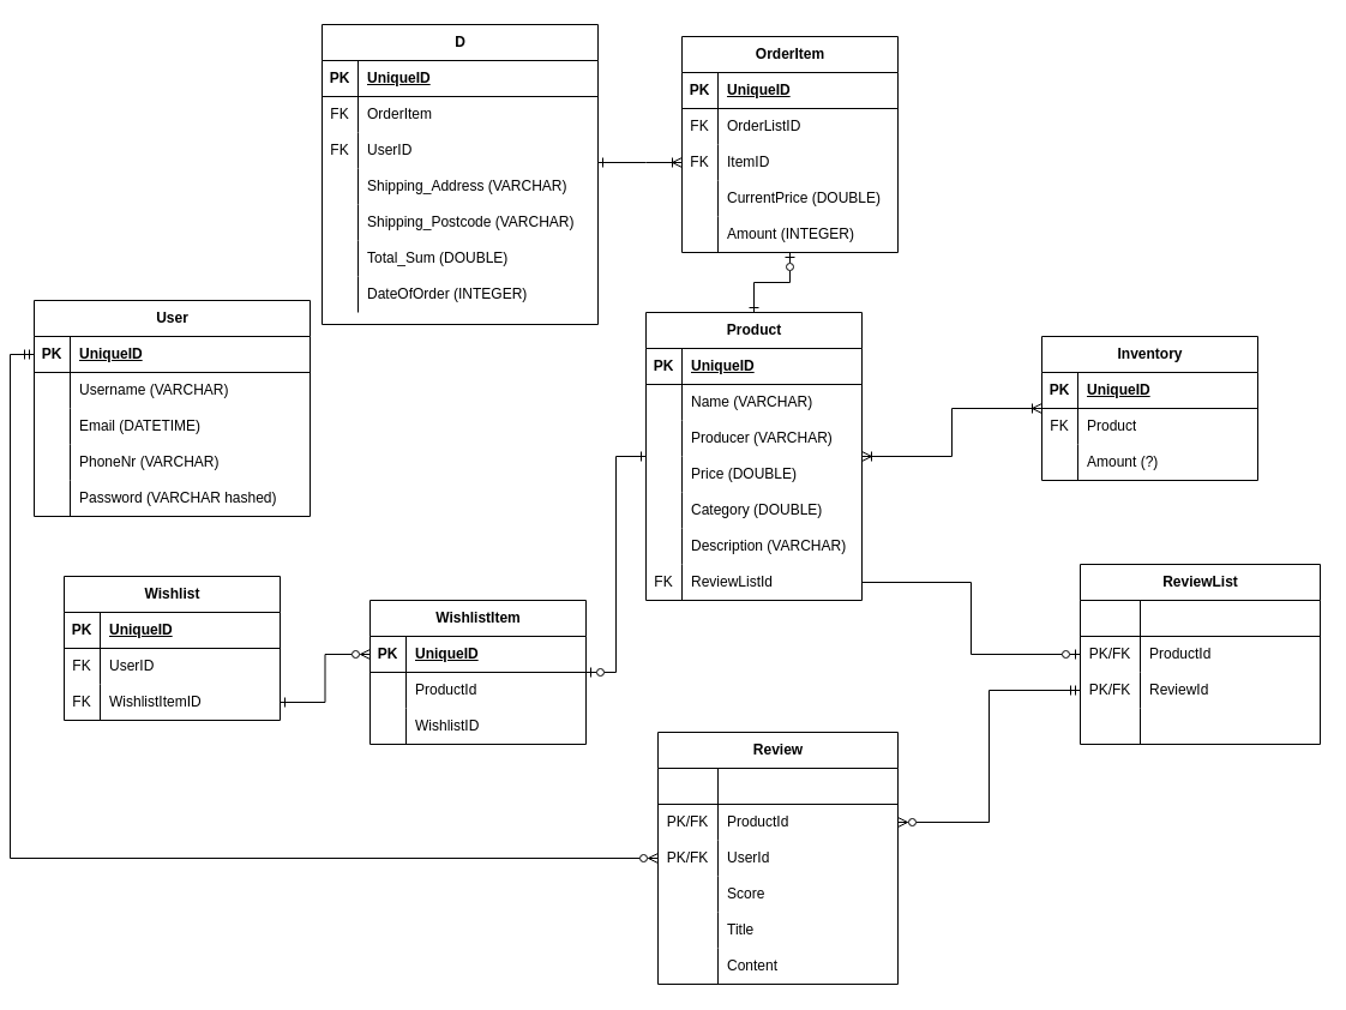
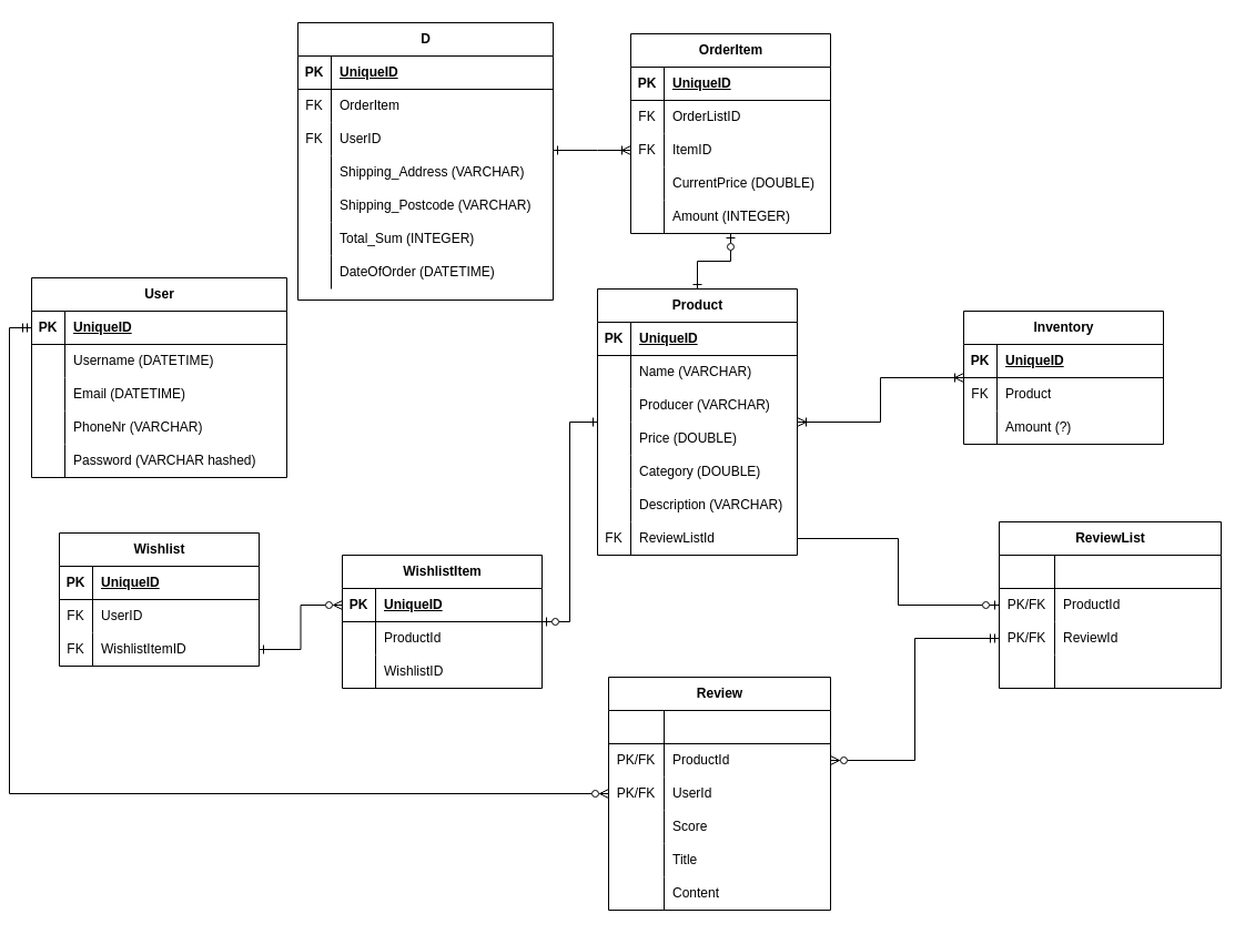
- <mxCell id="37" value="Total_Sum (DOUBLE)" style="shape=partialRectangle;connectable=0;fillColor=none;top=0;left=0;bottom=0;right=0;align=left;spacingLeft=6;overflow=hidden;whiteSpace=wrap;html=1;" parent="35" vertex="1"><mxGeometry x="30" width="200" height="30" as="geometry"><mxRectangle width="200" height="30" as="alternateBounds" /></mxGeometry></mxCell>
+ <mxCell id="37" value="Total_Sum (INTEGER)" style="shape=partialRectangle;connectable=0;fillColor=none;top=0;left=0;bottom=0;right=0;align=left;spacingLeft=6;overflow=hidden;whiteSpace=wrap;html=1;" parent="35" vertex="1"><mxGeometry x="30" width="200" height="30" as="geometry"><mxRectangle width="200" height="30" as="alternateBounds" /></mxGeometry></mxCell>
- <mxCell id="40" value="DateOfOrder (INTEGER)" style="shape=partialRectangle;connectable=0;fillColor=none;top=0;left=0;bottom=0;right=0;align=left;spacingLeft=6;overflow=hidden;whiteSpace=wrap;html=1;" vertex="1" parent="38"><mxGeometry x="30" width="200" height="30" as="geometry"><mxRectangle width="200" height="30" as="alternateBounds" /></mxGeometry></mxCell>
+ <mxCell id="40" value="DateOfOrder (DATETIME)" style="shape=partialRectangle;connectable=0;fillColor=none;top=0;left=0;bottom=0;right=0;align=left;spacingLeft=6;overflow=hidden;whiteSpace=wrap;html=1;" vertex="1" parent="38"><mxGeometry x="30" width="200" height="30" as="geometry"><mxRectangle width="200" height="30" as="alternateBounds" /></mxGeometry></mxCell>
- <mxCell id="8" value="Username (VARCHAR)" style="shape=partialRectangle;connectable=0;fillColor=none;top=0;left=0;bottom=0;right=0;align=left;spacingLeft=6;overflow=hidden;whiteSpace=wrap;html=1;" parent="6" vertex="1"><mxGeometry x="30" width="200" height="30" as="geometry"><mxRectangle width="200" height="30" as="alternateBounds" /></mxGeometry></mxCell>
+ <mxCell id="8" value="Username (DATETIME)" style="shape=partialRectangle;connectable=0;fillColor=none;top=0;left=0;bottom=0;right=0;align=left;spacingLeft=6;overflow=hidden;whiteSpace=wrap;html=1;" parent="6" vertex="1"><mxGeometry x="30" width="200" height="30" as="geometry"><mxRectangle width="200" height="30" as="alternateBounds" /></mxGeometry></mxCell>
